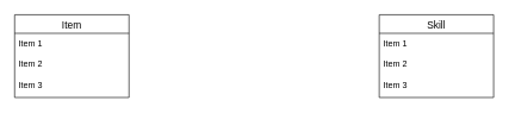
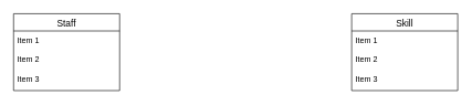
- <mxCell id="2" value="Item" style="swimlane;fontStyle=0;childLayout=stackLayout;horizontal=1;startSize=26;horizontalStack=0;resizeParent=1;resizeParentMax=0;resizeLast=0;collapsible=1;marginBottom=0;align=center;fontSize=14;" vertex="1" parent="1"><mxGeometry x="20" y="20" width="160" height="116" as="geometry" /></mxCell>
+ <mxCell id="2" value="Staff" style="swimlane;fontStyle=0;childLayout=stackLayout;horizontal=1;startSize=26;horizontalStack=0;resizeParent=1;resizeParentMax=0;resizeLast=0;collapsible=1;marginBottom=0;align=center;fontSize=14;" vertex="1" parent="1"><mxGeometry x="20" y="20" width="160" height="116" as="geometry" /></mxCell>
